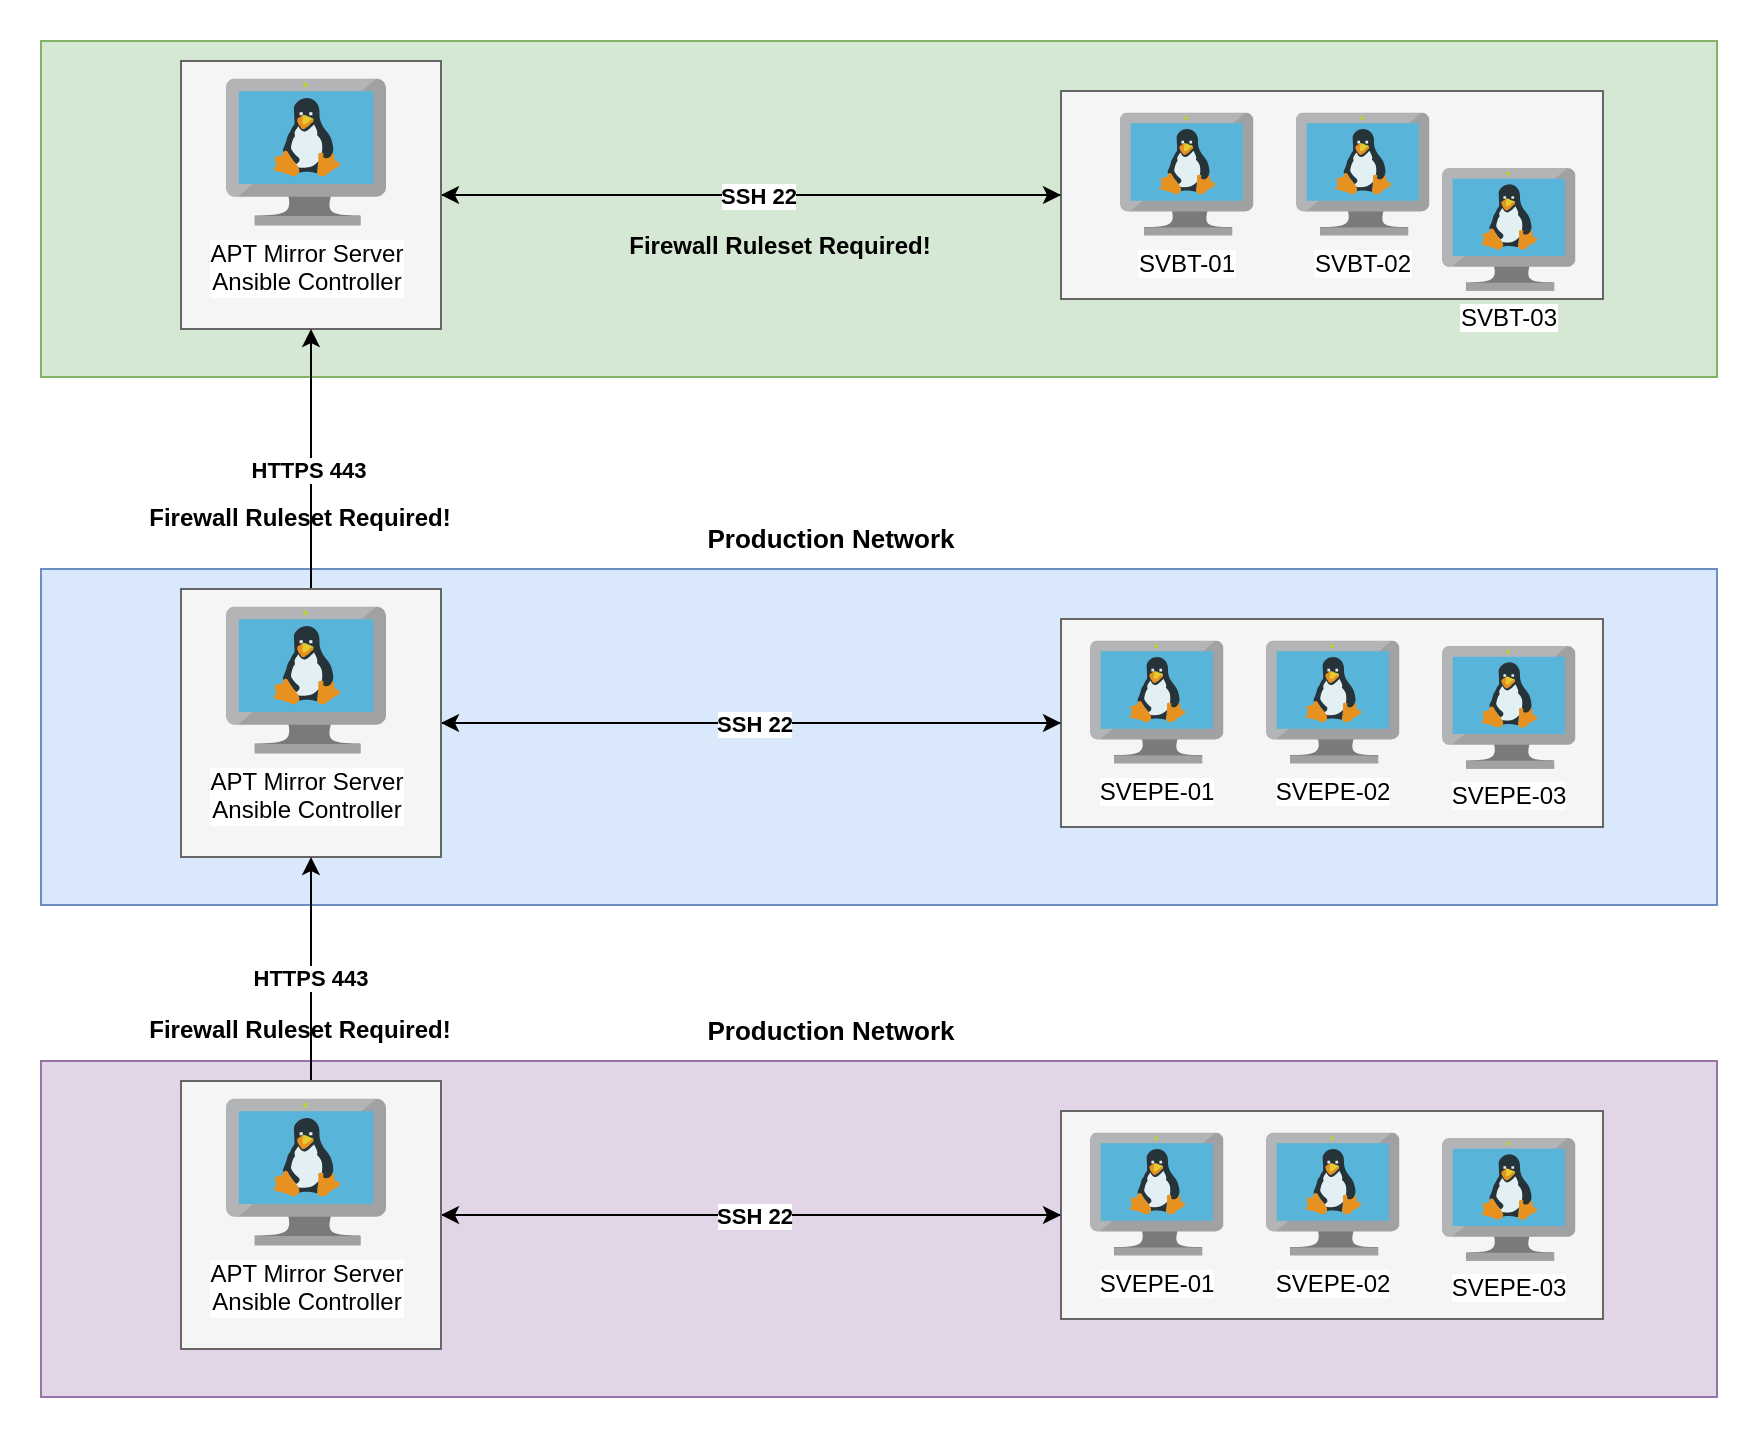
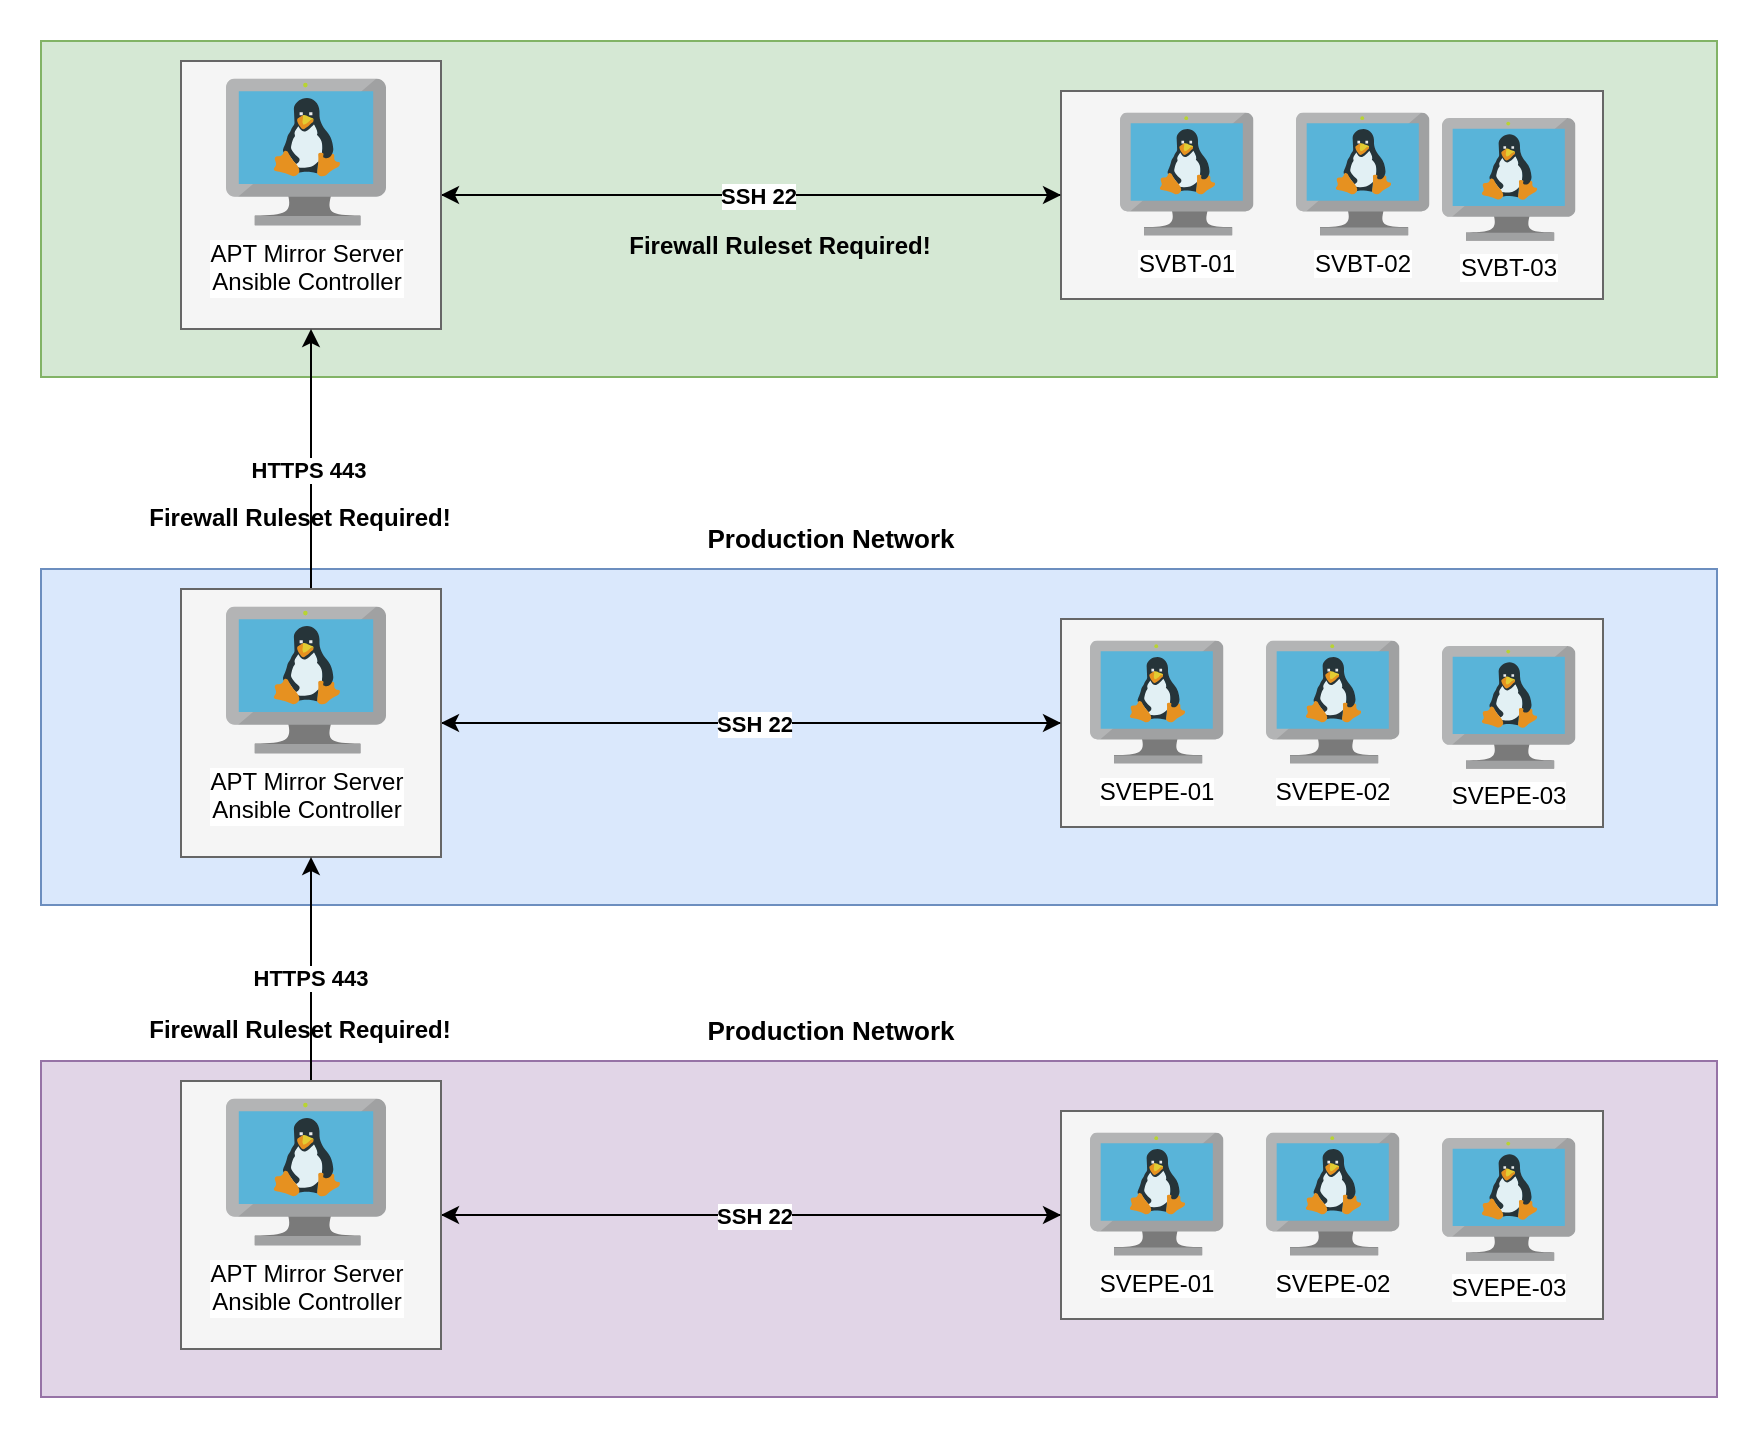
- <mxCell id="13" value="SVBT-03" style="image;sketch=0;aspect=fixed;html=1;points=[];align=center;fontSize=12;image=img/lib/mscae/VM_Linux.svg;" vertex="1" parent="1"><mxGeometry x="721" y="84" width="66.75" height="61.41" as="geometry" /></mxCell>
+ <mxCell id="13" value="SVBT-03" style="image;sketch=0;aspect=fixed;html=1;points=[];align=center;fontSize=12;image=img/lib/mscae/VM_Linux.svg;" vertex="1" parent="1"><mxGeometry x="721" y="59" width="66.75" height="61.41" as="geometry" /></mxCell>
